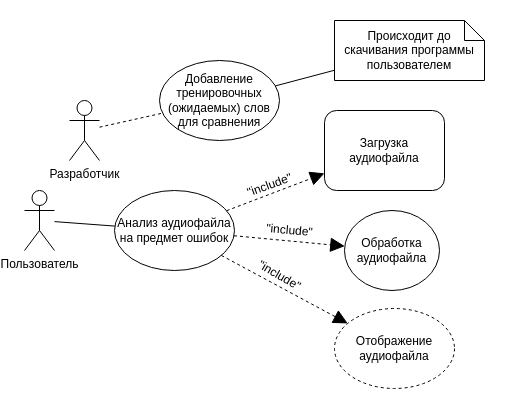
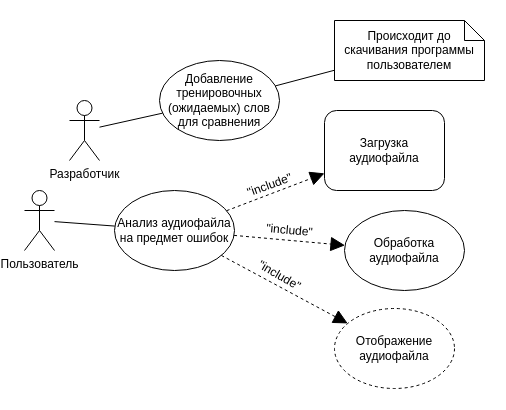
- <mxCell id="15" value="" style="endArrow=none;html=1;rounded=0;dashed=1;" edge="1" parent="1" source="2" target="3"><mxGeometry width="50" height="50" relative="1" as="geometry"><mxPoint x="115" y="150" as="sourcePoint" /><mxPoint x="165" y="100" as="targetPoint" /></mxGeometry></mxCell>
+ <mxCell id="15" value="" style="endArrow=none;html=1;rounded=0;" edge="1" parent="1" source="2" target="3"><mxGeometry width="50" height="50" relative="1" as="geometry"><mxPoint x="115" y="150" as="sourcePoint" /><mxPoint x="165" y="100" as="targetPoint" /></mxGeometry></mxCell>
- <mxCell id="7" value="Обработка аудиофайла" style="ellipse;whiteSpace=wrap;html=1;" vertex="1" parent="1"><mxGeometry x="340" y="210" width="95" height="80" as="geometry" /></mxCell>
+ <mxCell id="7" value="Обработка аудиофайла" style="ellipse;whiteSpace=wrap;html=1;" vertex="1" parent="1"><mxGeometry x="340" y="210" width="120" height="80" as="geometry" /></mxCell>
